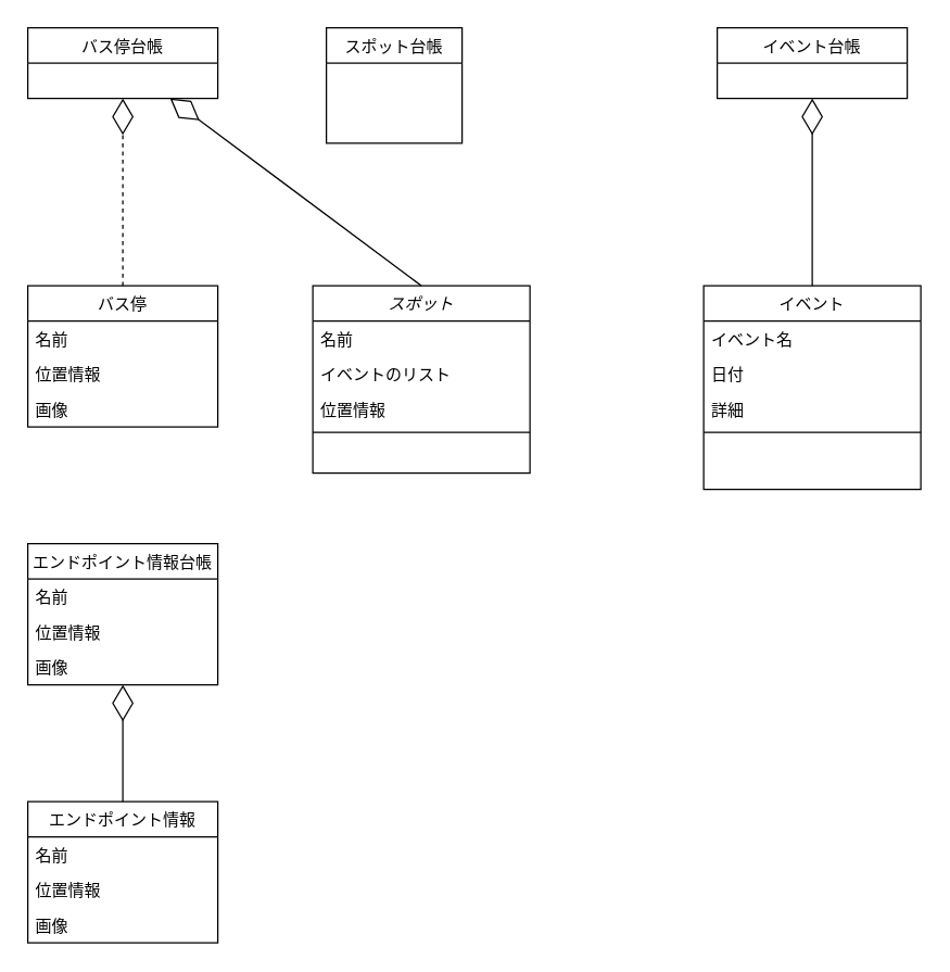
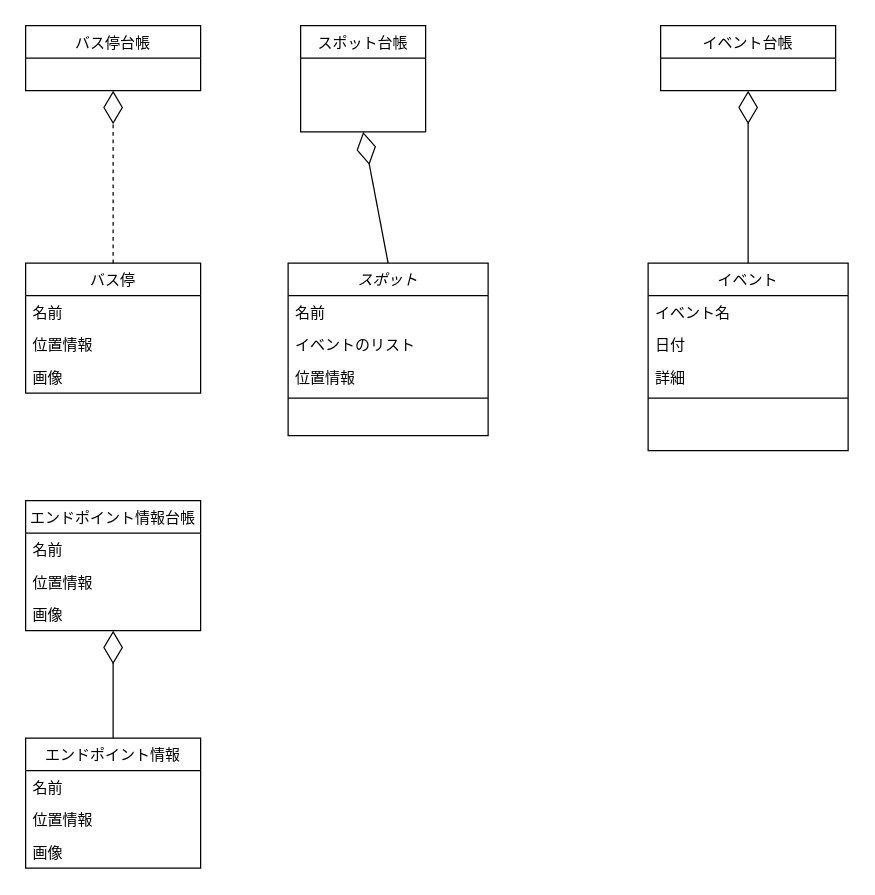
- <mxCell id="28" value="" style="endArrow=diamondThin;endFill=0;endSize=24;html=1;rounded=0;exitX=0.5;exitY=0;exitDx=0;exitDy=0;" edge="1" parent="1" source="2" target="18"><mxGeometry width="160" relative="1" as="geometry"><mxPoint x="310" y="200" as="sourcePoint" /><mxPoint x="260" y="120" as="targetPoint" /></mxGeometry></mxCell>
+ <mxCell id="28" value="" style="endArrow=diamondThin;endFill=0;endSize=24;html=1;rounded=0;entryX=0.5;entryY=1;entryDx=0;entryDy=0;exitX=0.5;exitY=0;exitDx=0;exitDy=0;" edge="1" parent="1" source="2" target="17"><mxGeometry width="160" relative="1" as="geometry"><mxPoint x="310" y="200" as="sourcePoint" /><mxPoint x="260" y="120" as="targetPoint" /></mxGeometry></mxCell>
